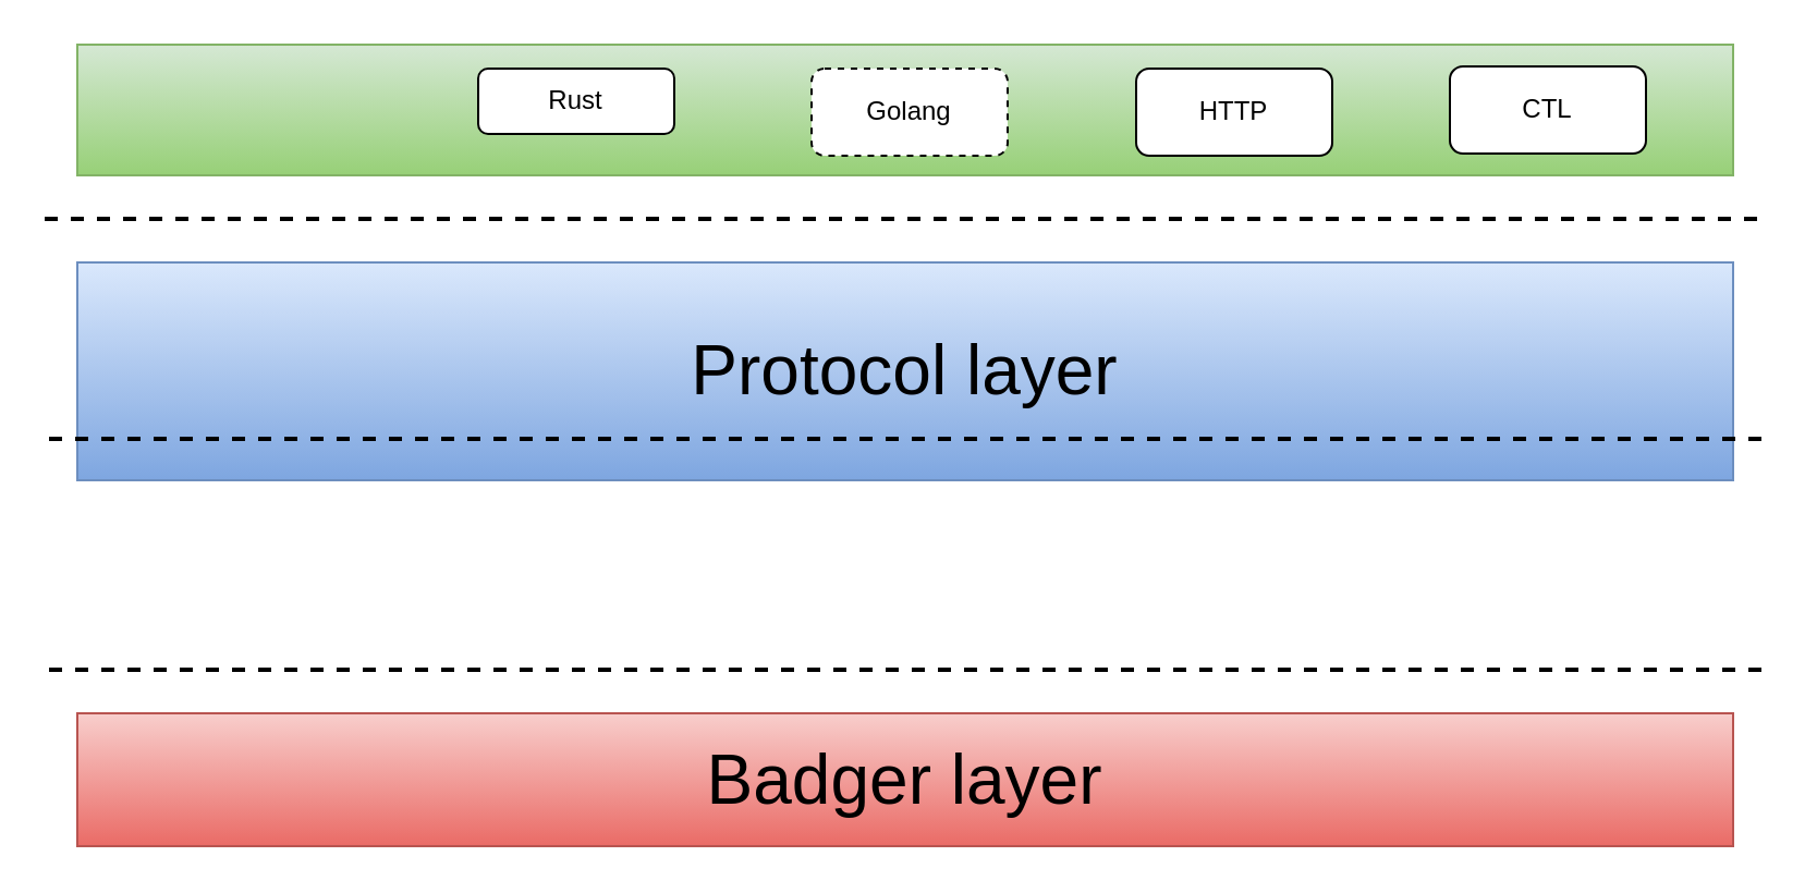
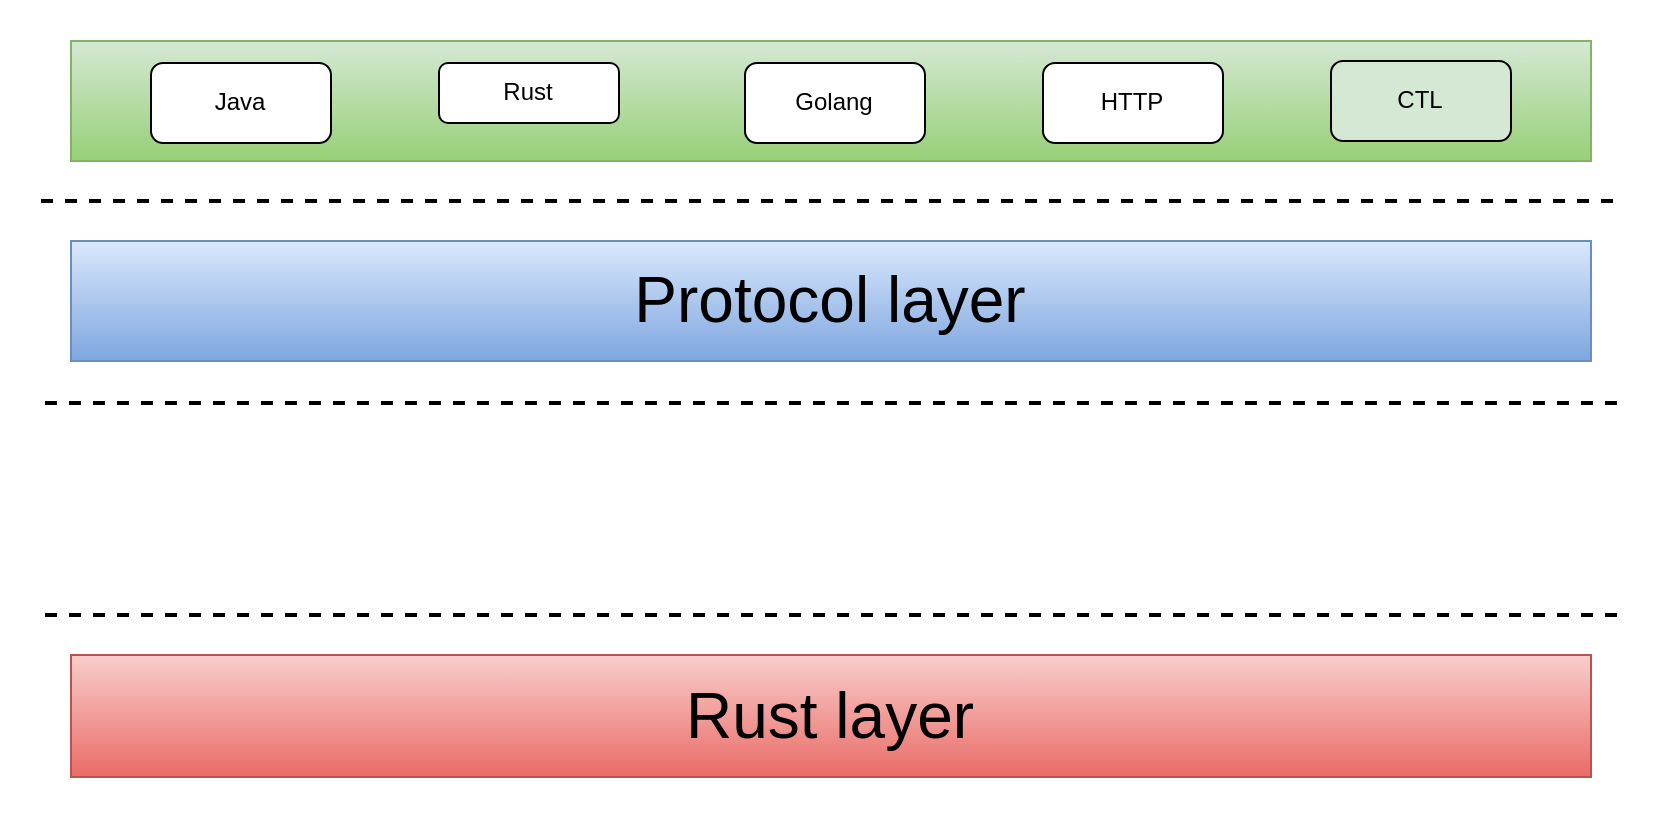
- <mxCell id="8" value="CTL" style="rounded=1;whiteSpace=wrap;html=1;" vertex="1" parent="1"><mxGeometry x="665" y="30" width="90" height="40" as="geometry" /></mxCell>
+ <mxCell id="8" value="CTL" style="rounded=1;whiteSpace=wrap;html=1;fillColor=#d5e8d4;" vertex="1" parent="1"><mxGeometry x="665" y="30" width="90" height="40" as="geometry" /></mxCell>
+ <mxCell id="4" value="Java" style="rounded=1;whiteSpace=wrap;html=1;" vertex="1" parent="1"><mxGeometry x="75" y="31" width="90" height="40" as="geometry" /></mxCell>
- <mxCell id="6" value="Golang" style="rounded=1;whiteSpace=wrap;html=1;dashed=1;" vertex="1" parent="1"><mxGeometry x="372" y="31" width="90" height="40" as="geometry" /></mxCell>
+ <mxCell id="6" value="Golang" style="rounded=1;whiteSpace=wrap;html=1;" vertex="1" parent="1"><mxGeometry x="372" y="31" width="90" height="40" as="geometry" /></mxCell>
- <mxCell id="9" value="&lt;font style=&quot;font-size: 32px&quot;&gt;Protocol layer&lt;/font&gt;" style="rounded=0;whiteSpace=wrap;html=1;fillColor=#dae8fc;strokeColor=#6c8ebf;gradientColor=#7ea6e0;" vertex="1" parent="1"><mxGeometry x="35" y="120" width="760" height="100" as="geometry" /></mxCell>
+ <mxCell id="9" value="&lt;font style=&quot;font-size: 32px&quot;&gt;Protocol layer&lt;/font&gt;" style="rounded=0;whiteSpace=wrap;html=1;fillColor=#dae8fc;strokeColor=#6c8ebf;gradientColor=#7ea6e0;" vertex="1" parent="1"><mxGeometry x="35" y="120" width="760" height="60" as="geometry" /></mxCell>
- <mxCell id="12" value="Badger layer" style="rounded=0;whiteSpace=wrap;html=1;fontSize=32;fillColor=#f8cecc;strokeColor=#b85450;gradientColor=#ea6b66;" vertex="1" parent="1"><mxGeometry x="35" y="327" width="760" height="61" as="geometry" /></mxCell>
+ <mxCell id="12" value="Rust layer" style="rounded=0;whiteSpace=wrap;html=1;fontSize=32;fillColor=#f8cecc;strokeColor=#b85450;gradientColor=#ea6b66;" vertex="1" parent="1"><mxGeometry x="35" y="327" width="760" height="61" as="geometry" /></mxCell>
